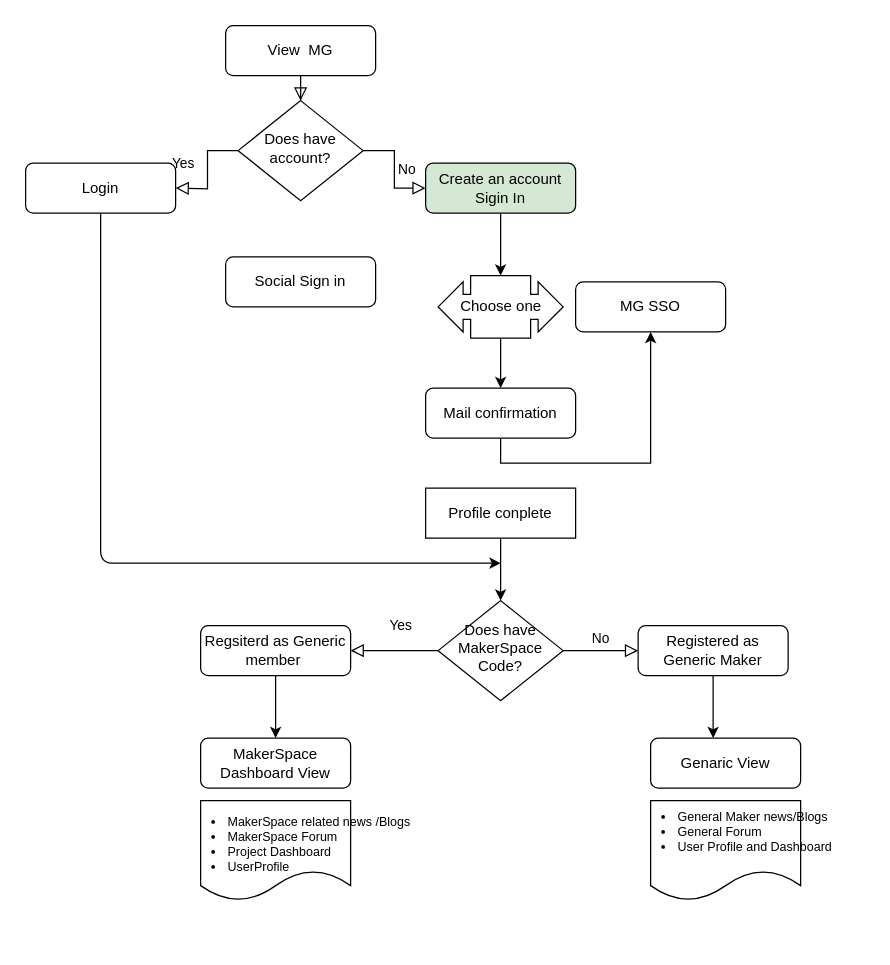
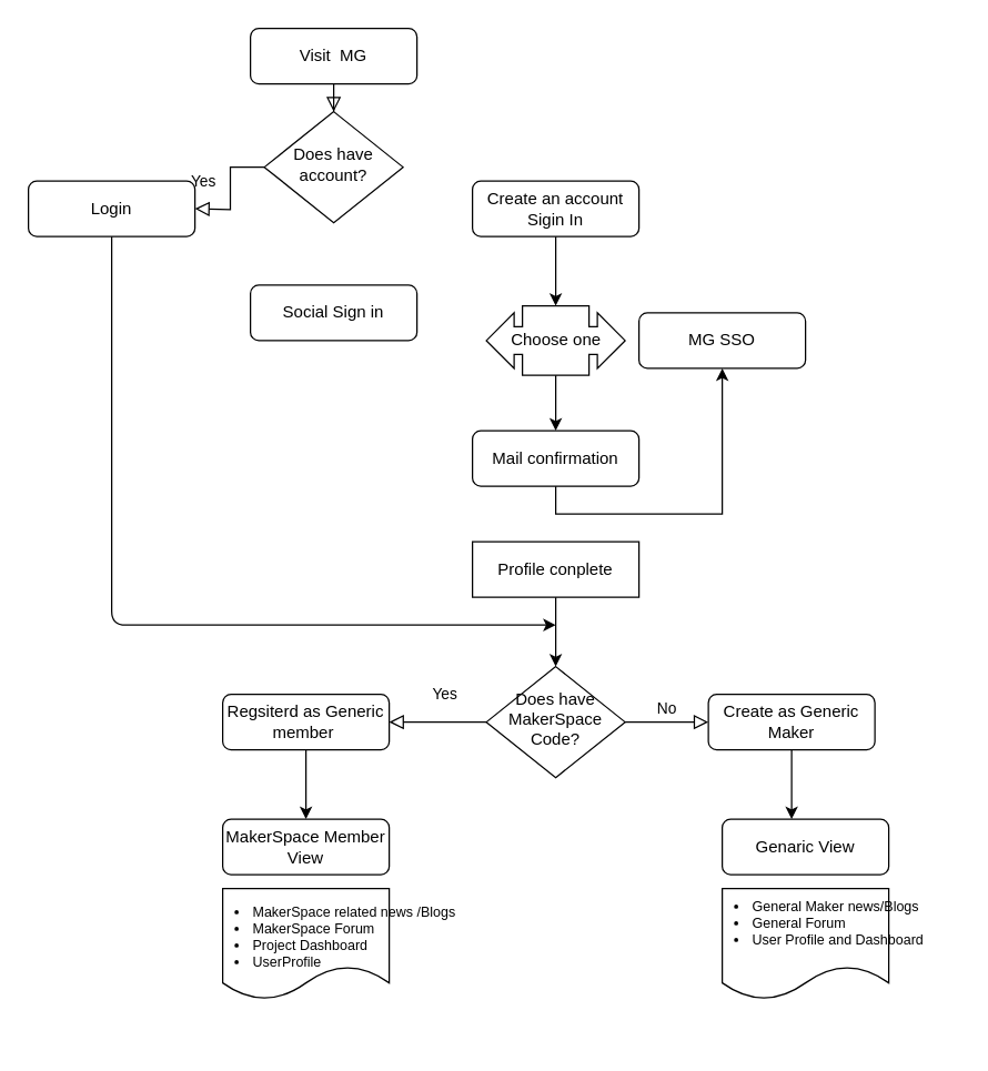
- <mxCell id="3" value="View&amp;nbsp; MG" style="rounded=1;whiteSpace=wrap;html=1;fontSize=12;glass=0;strokeWidth=1;shadow=0;" parent="1" vertex="1"><mxGeometry x="180" y="20" width="120" height="40" as="geometry" /></mxCell>
+ <mxCell id="3" value="Visit&amp;nbsp; MG" style="rounded=1;whiteSpace=wrap;html=1;fontSize=12;glass=0;strokeWidth=1;shadow=0;" parent="1" vertex="1"><mxGeometry x="180" y="20" width="120" height="40" as="geometry" /></mxCell>
- <mxCell id="5" value="No" style="edgeStyle=orthogonalEdgeStyle;rounded=0;html=1;jettySize=auto;orthogonalLoop=1;fontSize=11;endArrow=block;endFill=0;endSize=8;strokeWidth=1;shadow=0;labelBackgroundColor=none;" parent="1" source="6" target="7" edge="1"><mxGeometry y="10" relative="1" as="geometry"><mxPoint as="offset" /></mxGeometry></mxCell>
- <mxCell id="7" value="Create an account&lt;br&gt;Sigin In" style="rounded=1;whiteSpace=wrap;html=1;fontSize=12;glass=0;strokeWidth=1;shadow=0;fillColor=#d5e8d4;" parent="1" vertex="1"><mxGeometry x="340" y="130" width="120" height="40" as="geometry" /></mxCell>
+ <mxCell id="7" value="Create an account&lt;br&gt;Sigin In" style="rounded=1;whiteSpace=wrap;html=1;fontSize=12;glass=0;strokeWidth=1;shadow=0;" parent="1" vertex="1"><mxGeometry x="340" y="130" width="120" height="40" as="geometry" /></mxCell>
- <mxCell id="22" value="Registered as Generic Maker" style="rounded=1;whiteSpace=wrap;html=1;fontSize=12;glass=0;strokeWidth=1;shadow=0;" vertex="1" parent="1"><mxGeometry x="510" y="500" width="120" height="40" as="geometry" /></mxCell>
+ <mxCell id="22" value="Create as Generic Maker" style="rounded=1;whiteSpace=wrap;html=1;fontSize=12;glass=0;strokeWidth=1;shadow=0;" vertex="1" parent="1"><mxGeometry x="510" y="500" width="120" height="40" as="geometry" /></mxCell>
- <mxCell id="25" value="MakerSpace Dashboard View" style="rounded=1;whiteSpace=wrap;html=1;fontSize=12;glass=0;strokeWidth=1;shadow=0;" vertex="1" parent="1"><mxGeometry x="160" y="590" width="120" height="40" as="geometry" /></mxCell>
+ <mxCell id="25" value="MakerSpace Member View" style="rounded=1;whiteSpace=wrap;html=1;fontSize=12;glass=0;strokeWidth=1;shadow=0;" vertex="1" parent="1"><mxGeometry x="160" y="590" width="120" height="40" as="geometry" /></mxCell>
